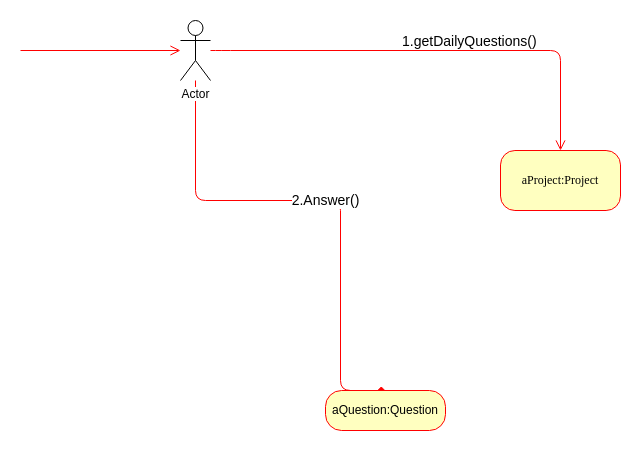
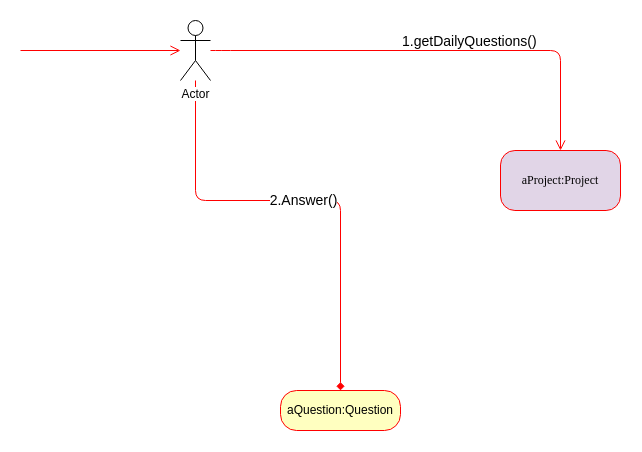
- <mxCell id="2" value="aProject:Project" style="rounded=1;whiteSpace=wrap;html=1;arcSize=24;fillColor=#ffffc0;strokeColor=#ff0000;shadow=0;comic=0;labelBackgroundColor=none;fontFamily=Verdana;fontSize=12;fontColor=#000000;align=center;" vertex="1" parent="1"><mxGeometry x="500" y="150" width="120" height="60" as="geometry" /></mxCell>
+ <mxCell id="2" value="aProject:Project" style="rounded=1;whiteSpace=wrap;html=1;arcSize=24;fillColor=#e1d5e7;strokeColor=#ff0000;shadow=0;comic=0;labelBackgroundColor=none;fontFamily=Verdana;fontSize=12;fontColor=#000000;align=center;" vertex="1" parent="1"><mxGeometry x="500" y="150" width="120" height="60" as="geometry" /></mxCell>
- <mxCell id="8" value="aQuestion:Question" style="rounded=1;whiteSpace=wrap;html=1;arcSize=40;fontColor=#000000;fillColor=#ffffc0;strokeColor=#ff0000;" vertex="1" parent="1"><mxGeometry x="325" y="390" width="120" height="40" as="geometry" /></mxCell>
+ <mxCell id="8" value="aQuestion:Question" style="rounded=1;whiteSpace=wrap;html=1;arcSize=40;fontColor=#000000;fillColor=#ffffc0;strokeColor=#ff0000;" vertex="1" parent="1"><mxGeometry x="280" y="390" width="120" height="40" as="geometry" /></mxCell>
